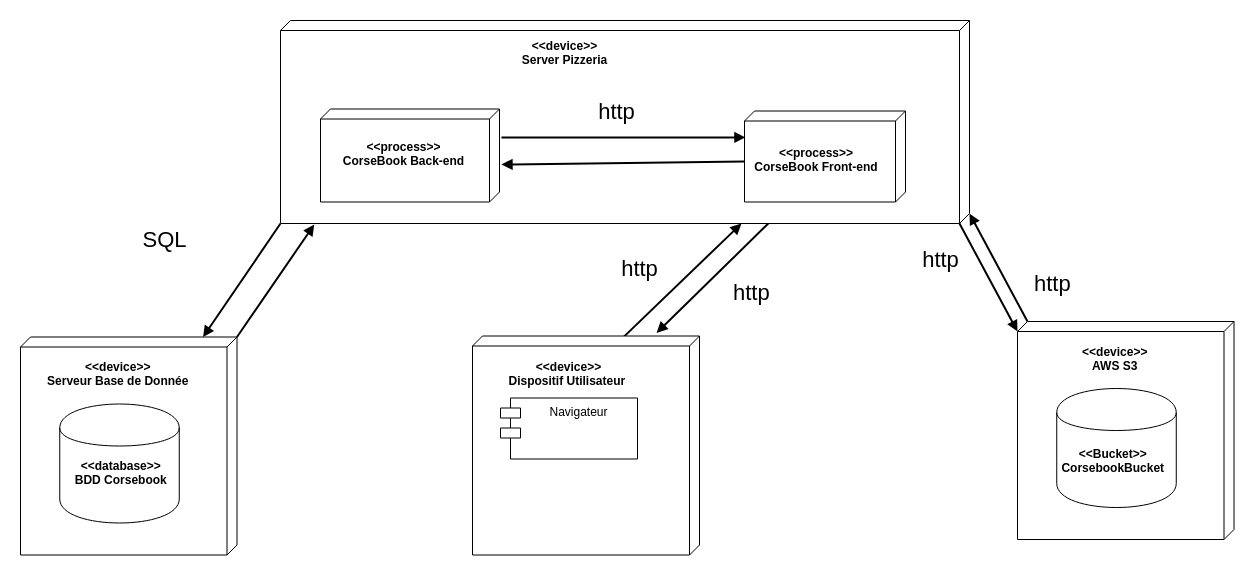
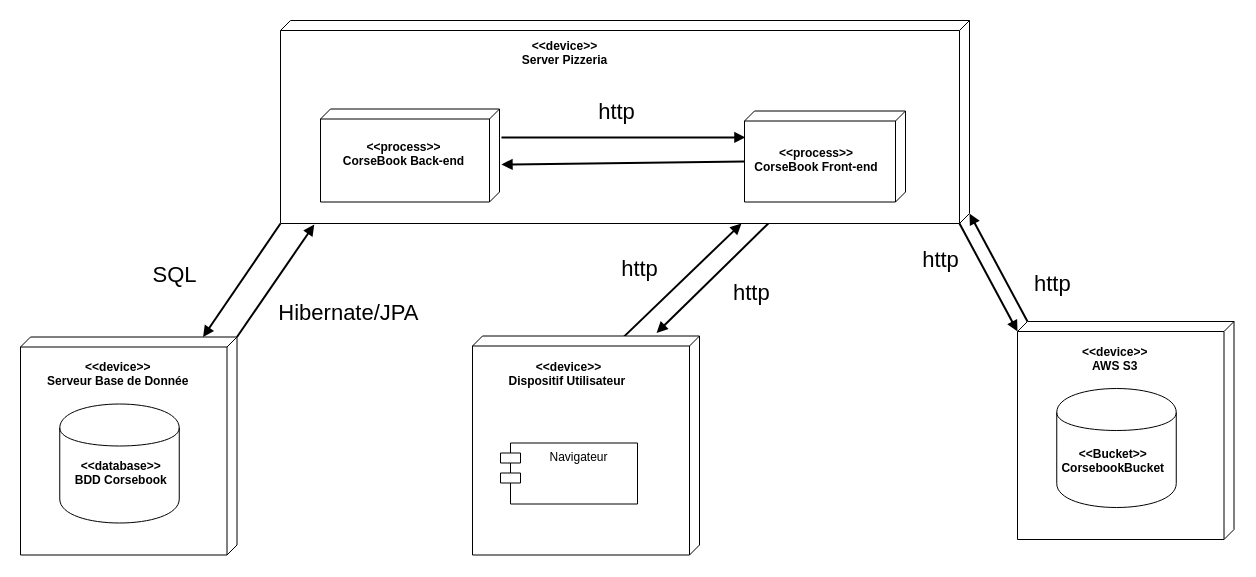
- <mxCell id="29" value="&lt;font style=&quot;font-size: 22px&quot;&gt;SQL&lt;/font&gt;" style="text;html=1;align=center;verticalAlign=middle;resizable=0;points=[];autosize=1;" parent="1" vertex="1"><mxGeometry x="137" y="229" width="54" height="21" as="geometry" /></mxCell>
+ <mxCell id="29" value="&lt;font style=&quot;font-size: 22px&quot;&gt;SQL&lt;/font&gt;" style="text;html=1;align=center;verticalAlign=middle;resizable=0;points=[];autosize=1;" parent="1" vertex="1"><mxGeometry x="147" y="264" width="54" height="21" as="geometry" /></mxCell>
+ <mxCell id="30" value="&lt;font style=&quot;font-size: 22px&quot;&gt;Hibernate/JPA&amp;nbsp;&lt;/font&gt;" style="text;html=1;align=center;verticalAlign=middle;resizable=0;points=[];autosize=1;" parent="1" vertex="1"><mxGeometry x="273.5" y="302" width="155" height="21" as="geometry" /></mxCell>
- <mxCell id="16" value="Navigateur" style="shape=module;align=left;spacingLeft=20;align=center;verticalAlign=top;" parent="1" vertex="1"><mxGeometry x="500" y="397.5" width="137" height="61" as="geometry" /></mxCell>
+ <mxCell id="16" value="Navigateur" style="shape=module;align=left;spacingLeft=20;align=center;verticalAlign=top;" parent="1" vertex="1"><mxGeometry x="500" y="442.5" width="137" height="61" as="geometry" /></mxCell>
